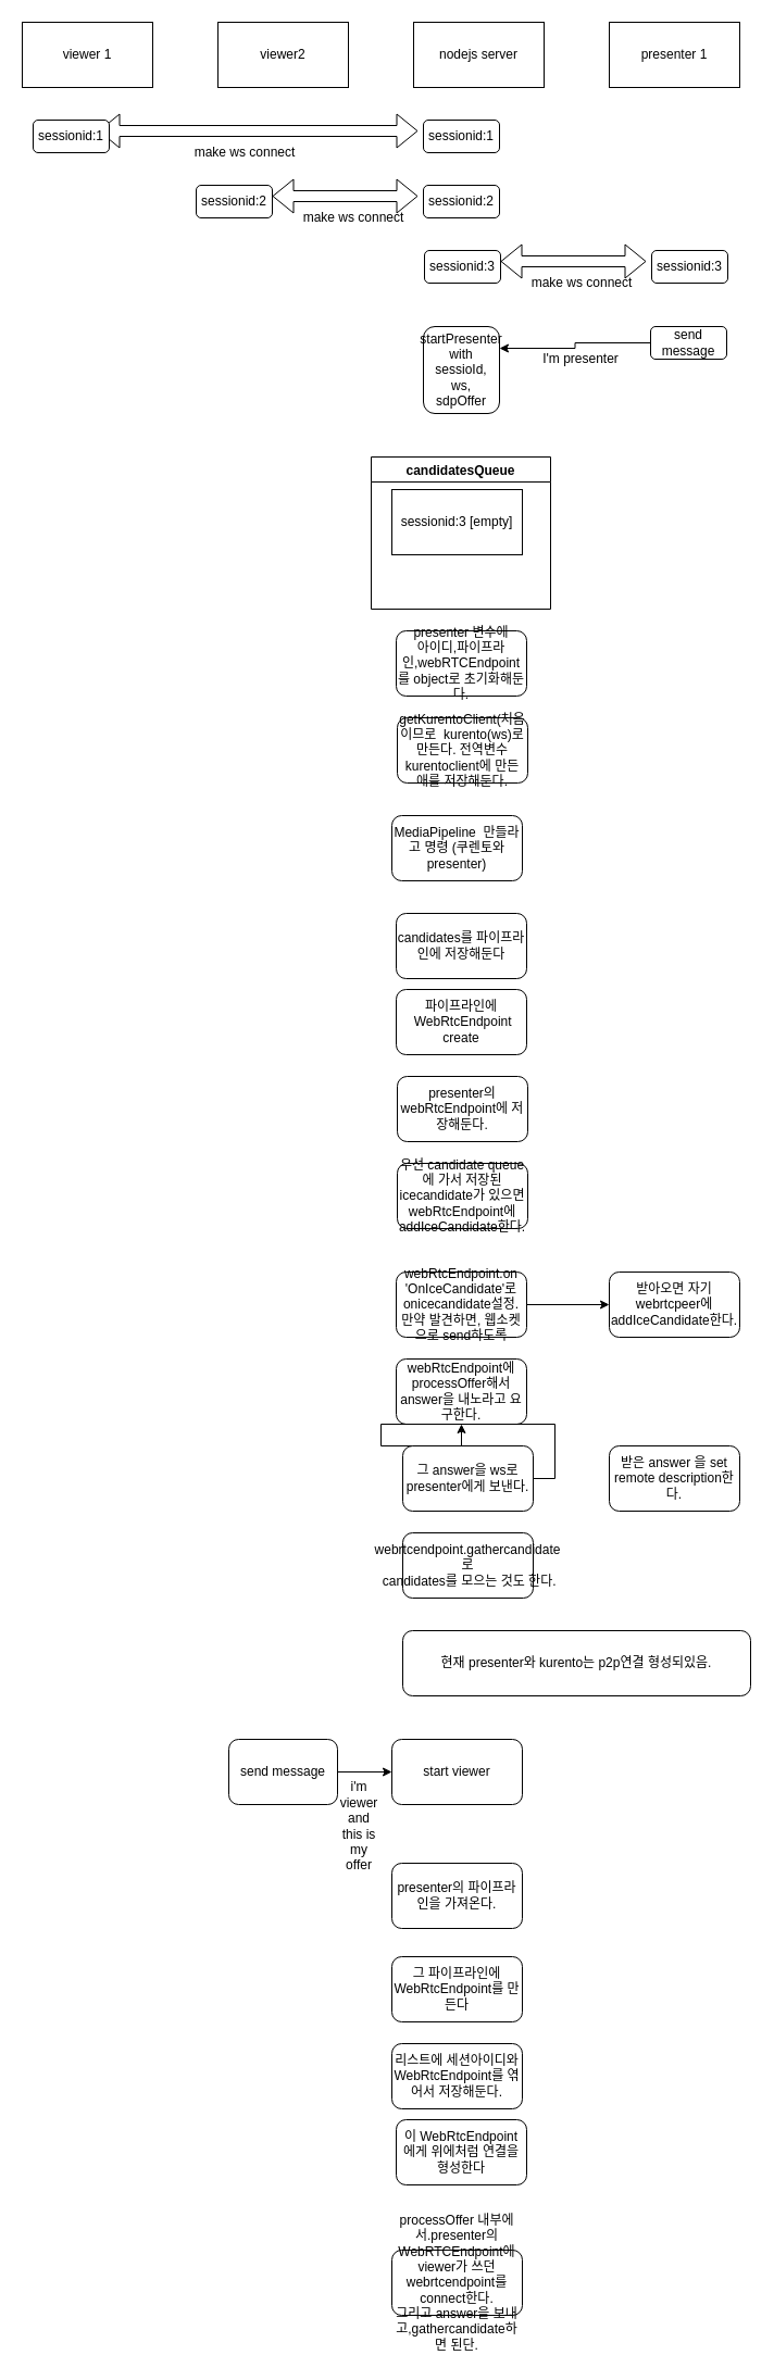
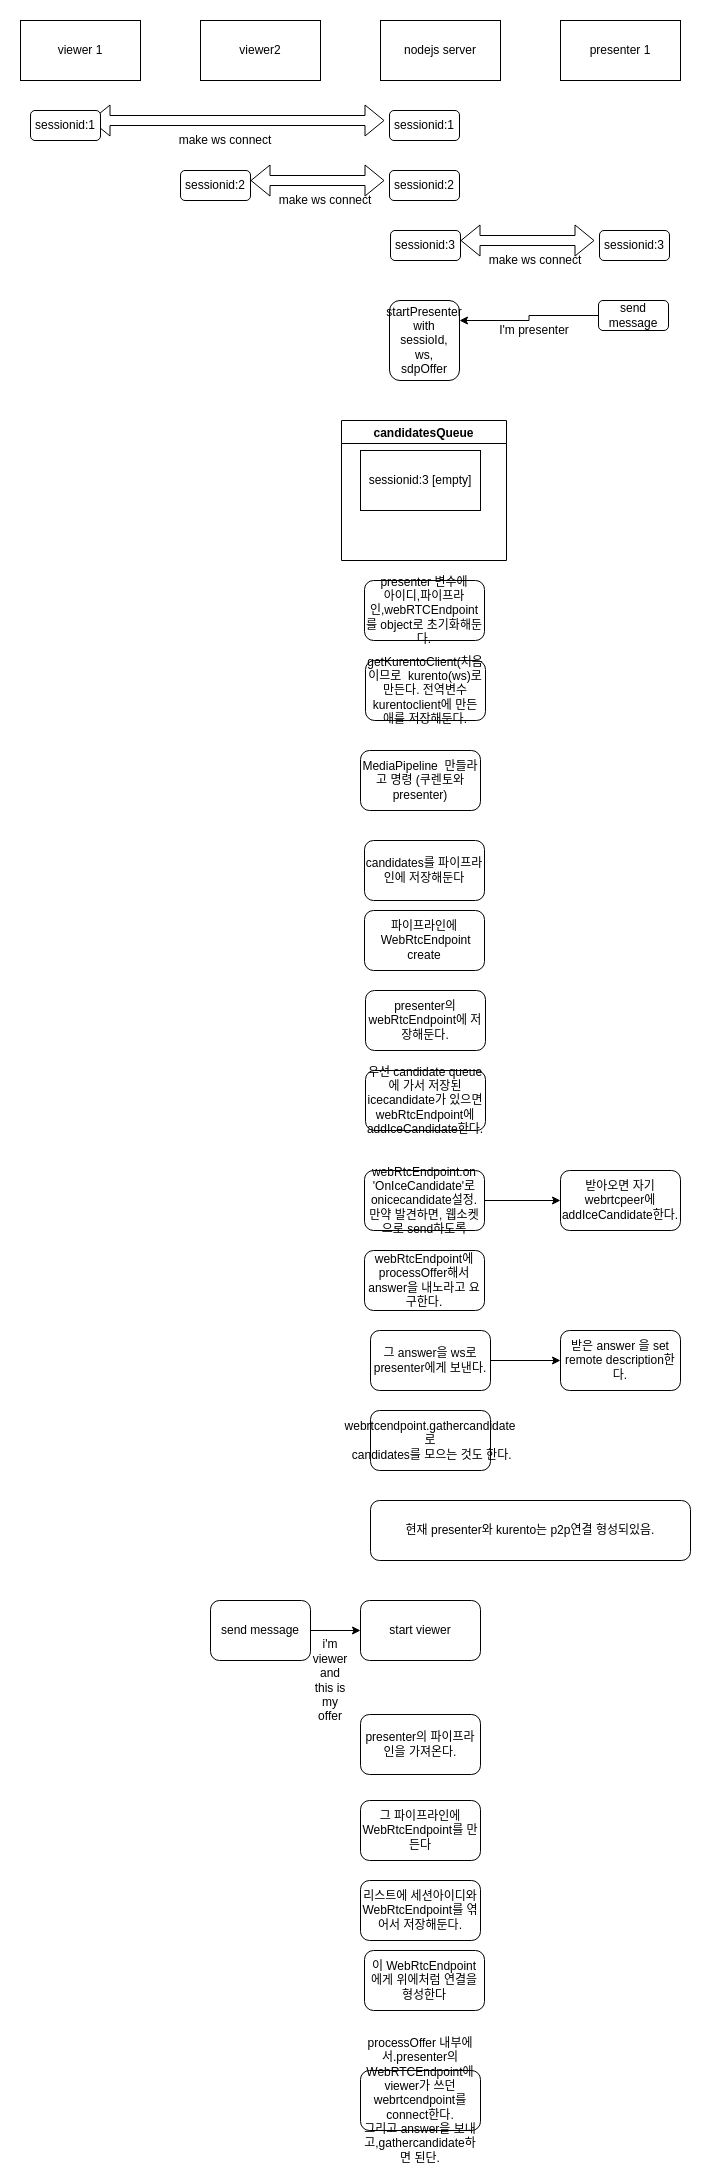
- <mxCell id="34" style="edgeStyle=orthogonalEdgeStyle;rounded=0;orthogonalLoop=1;jettySize=auto;html=1;exitX=1;exitY=0.5;exitDx=0;exitDy=0;" edge="1" parent="1" source="35" target="33"><mxGeometry relative="1" as="geometry" /></mxCell>
+ <mxCell id="34" style="edgeStyle=orthogonalEdgeStyle;rounded=0;orthogonalLoop=1;jettySize=auto;html=1;exitX=1;exitY=0.5;exitDx=0;exitDy=0;entryX=0;entryY=0.5;entryDx=0;entryDy=0;" edge="1" parent="1" source="35" target="36"><mxGeometry relative="1" as="geometry" /></mxCell>
